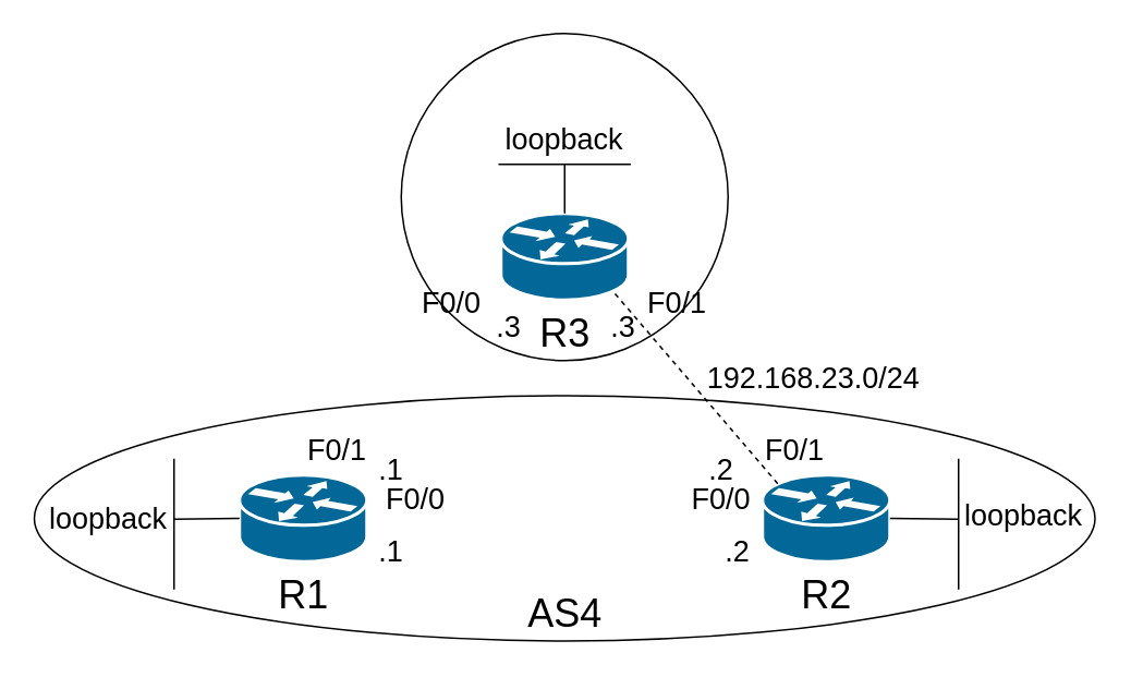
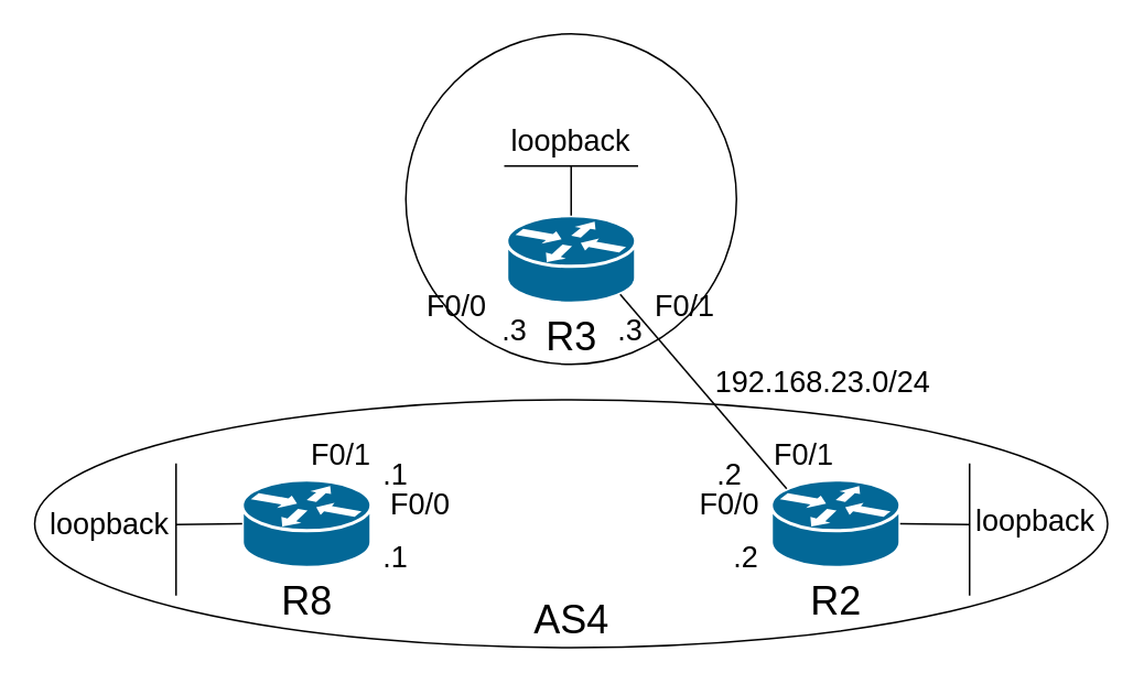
- <mxCell id="7" value="" style="endArrow=none;html=1;rounded=0;entryX=0.88;entryY=0.9;entryDx=0;entryDy=0;entryPerimeter=0;exitX=0.12;exitY=0.1;exitDx=0;exitDy=0;exitPerimeter=0;dashed=1;" edge="1" parent="1" source="6" target="4"><mxGeometry width="50" height="50" relative="1" as="geometry"><mxPoint x="416" y="380" as="sourcePoint" /><mxPoint x="466" y="330" as="targetPoint" /></mxGeometry></mxCell>
+ <mxCell id="7" value="" style="endArrow=none;html=1;rounded=0;entryX=0.88;entryY=0.9;entryDx=0;entryDy=0;entryPerimeter=0;exitX=0.12;exitY=0.1;exitDx=0;exitDy=0;exitPerimeter=0;" edge="1" parent="1" source="6" target="4"><mxGeometry width="50" height="50" relative="1" as="geometry"><mxPoint x="416" y="380" as="sourcePoint" /><mxPoint x="466" y="330" as="targetPoint" /></mxGeometry></mxCell>
- <mxCell id="5" value="&lt;span style=&quot;font-size: 24px&quot;&gt;R1&lt;/span&gt;" style="shape=mxgraph.cisco.routers.router;sketch=0;html=1;pointerEvents=1;dashed=0;fillColor=#036897;strokeColor=#ffffff;strokeWidth=2;verticalLabelPosition=bottom;verticalAlign=top;align=center;outlineConnect=0;" vertex="1" parent="1"><mxGeometry x="146" y="290" width="78" height="53" as="geometry" /></mxCell>
+ <mxCell id="5" value="&lt;span style=&quot;font-size: 24px&quot;&gt;R8&lt;/span&gt;" style="shape=mxgraph.cisco.routers.router;sketch=0;html=1;pointerEvents=1;dashed=0;fillColor=#036897;strokeColor=#ffffff;strokeWidth=2;verticalLabelPosition=bottom;verticalAlign=top;align=center;outlineConnect=0;" vertex="1" parent="1"><mxGeometry x="146" y="290" width="78" height="53" as="geometry" /></mxCell>
